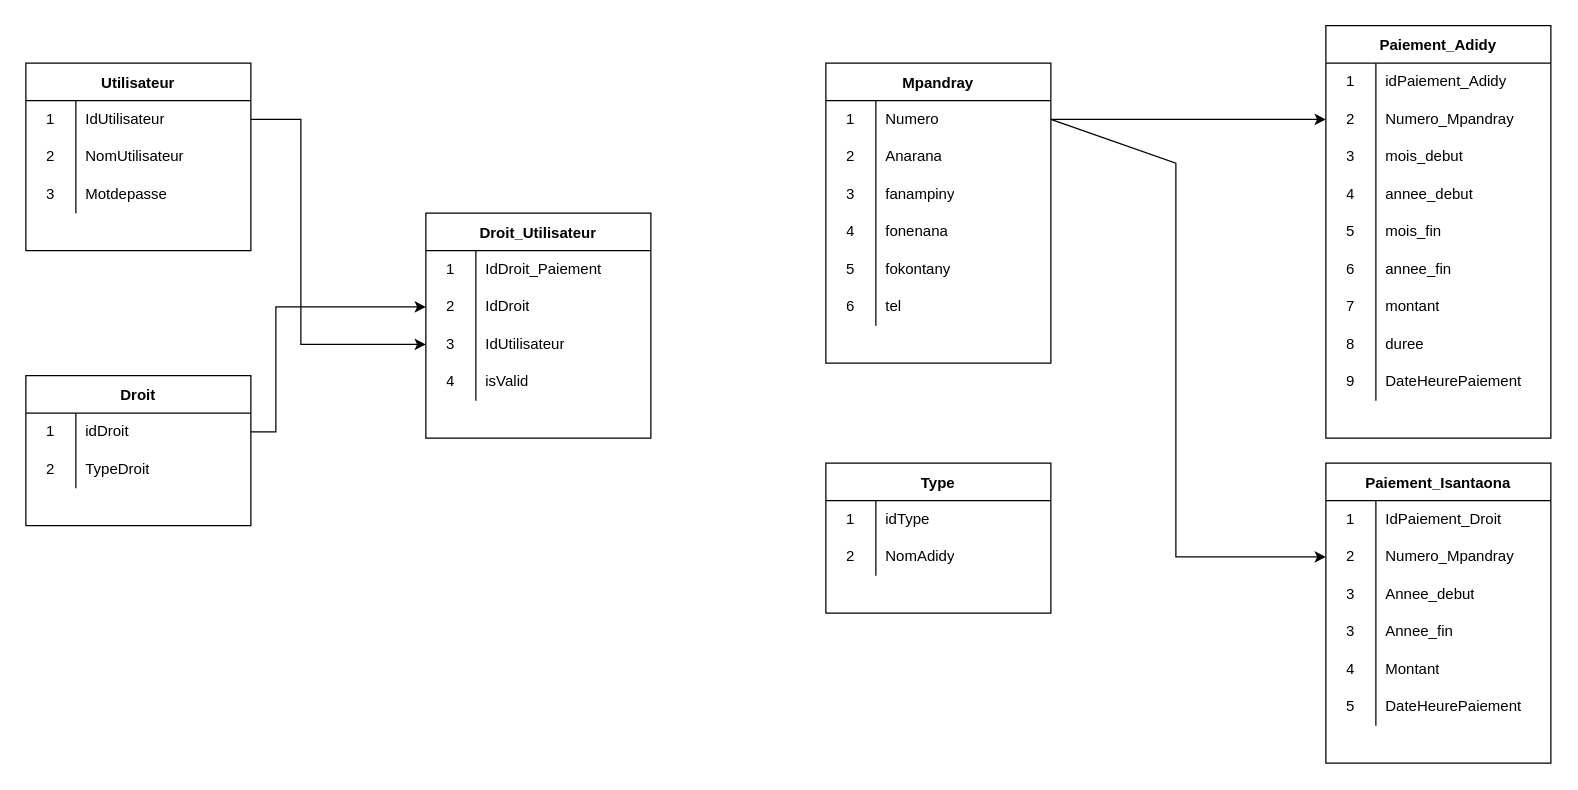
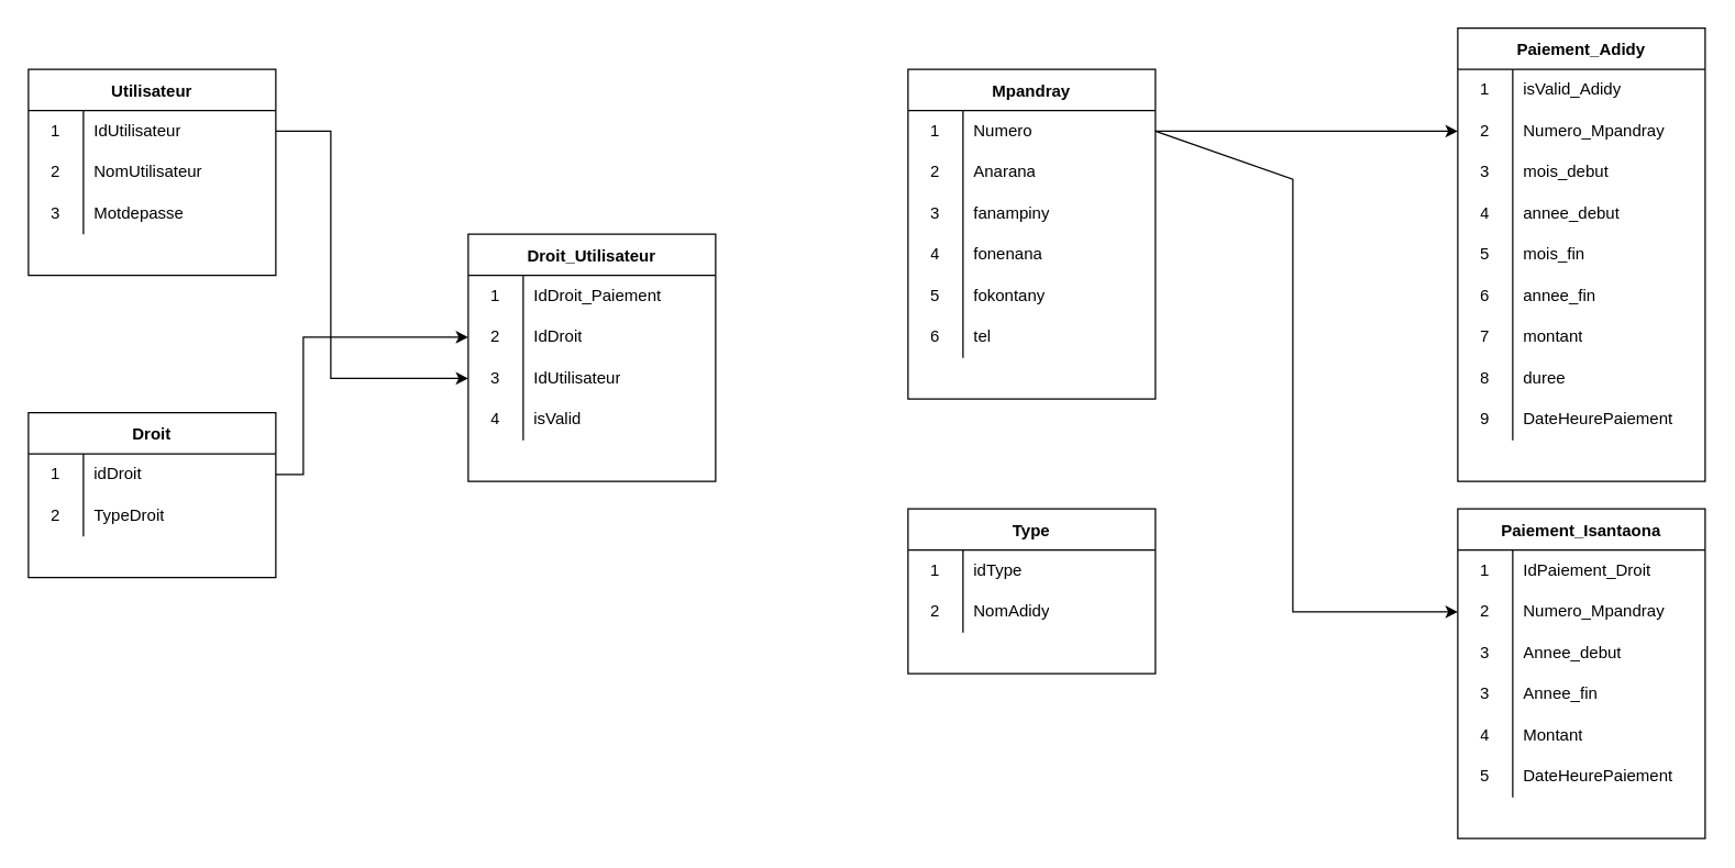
- <mxCell id="31" value="idPaiement_Adidy" style="shape=partialRectangle;html=1;whiteSpace=wrap;connectable=0;fillColor=none;top=0;left=0;bottom=0;right=0;align=left;spacingLeft=6;overflow=hidden;" vertex="1" parent="29"><mxGeometry x="40" width="140" height="30" as="geometry"><mxRectangle width="140" height="30" as="alternateBounds" /></mxGeometry></mxCell>
+ <mxCell id="31" value="isValid_Adidy" style="shape=partialRectangle;html=1;whiteSpace=wrap;connectable=0;fillColor=none;top=0;left=0;bottom=0;right=0;align=left;spacingLeft=6;overflow=hidden;" vertex="1" parent="29"><mxGeometry x="40" width="140" height="30" as="geometry"><mxRectangle width="140" height="30" as="alternateBounds" /></mxGeometry></mxCell>
